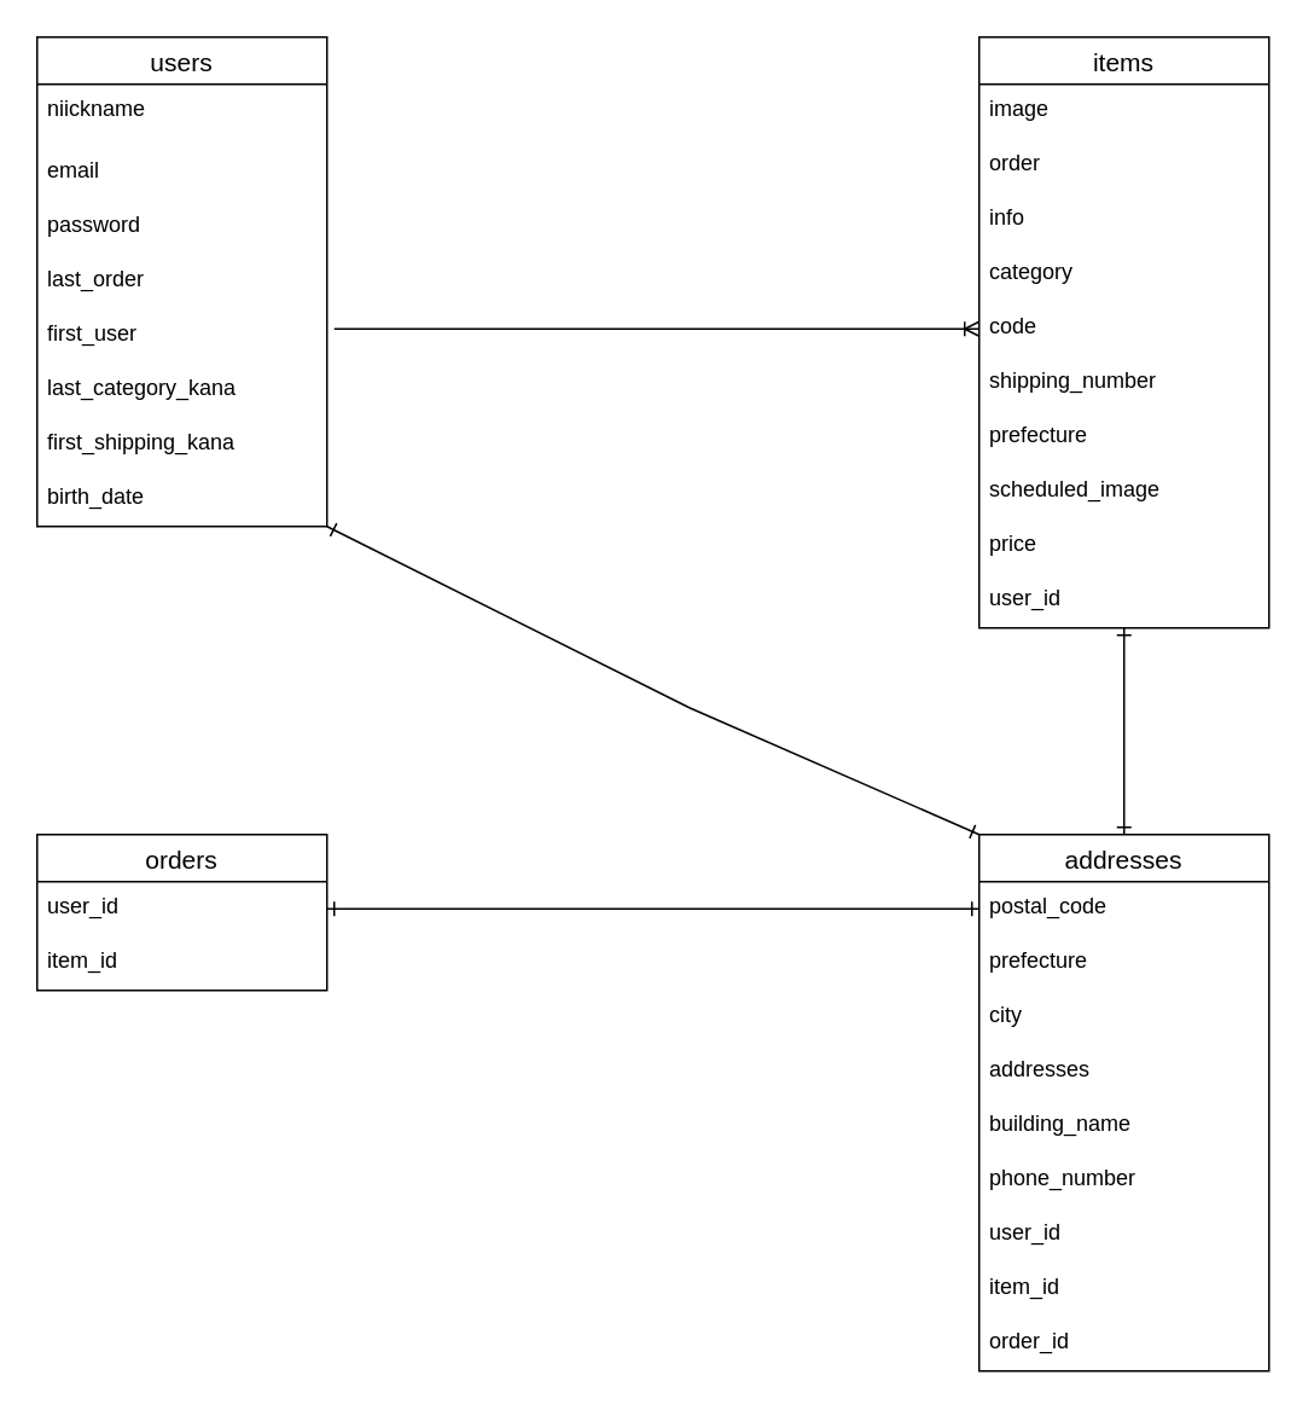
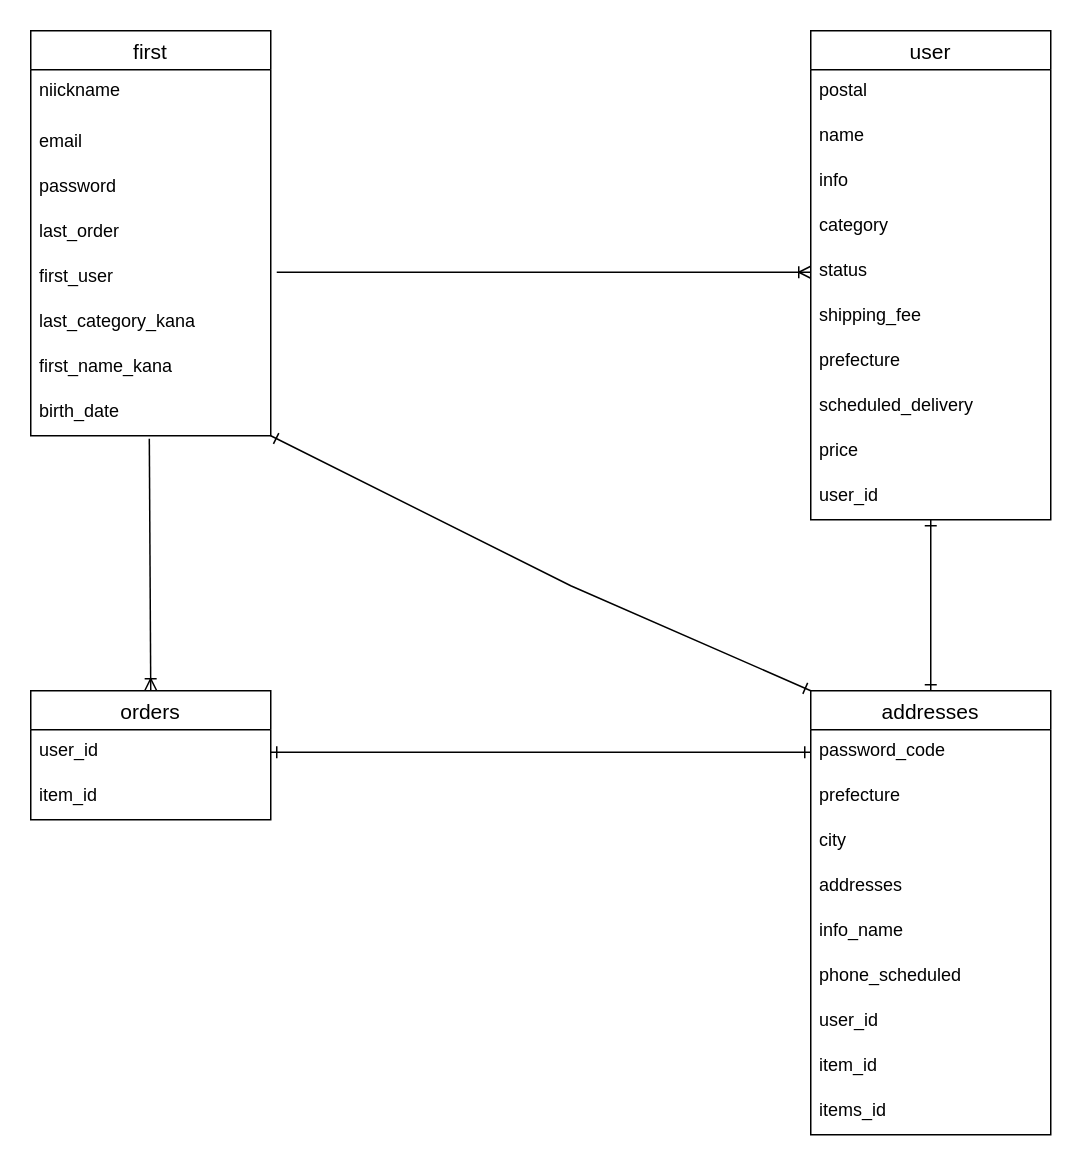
- <mxCell id="2" value="users" style="swimlane;fontStyle=0;childLayout=stackLayout;horizontal=1;startSize=26;horizontalStack=0;resizeParent=1;resizeParentMax=0;resizeLast=0;collapsible=1;marginBottom=0;align=center;fontSize=14;" parent="1" vertex="1"><mxGeometry x="20" y="20" width="160" height="270" as="geometry" /></mxCell>
+ <mxCell id="2" value="first" style="swimlane;fontStyle=0;childLayout=stackLayout;horizontal=1;startSize=26;horizontalStack=0;resizeParent=1;resizeParentMax=0;resizeLast=0;collapsible=1;marginBottom=0;align=center;fontSize=14;" parent="1" vertex="1"><mxGeometry x="20" y="20" width="160" height="270" as="geometry" /></mxCell>
- <mxCell id="11" value="items" style="swimlane;fontStyle=0;childLayout=stackLayout;horizontal=1;startSize=26;horizontalStack=0;resizeParent=1;resizeParentMax=0;resizeLast=0;collapsible=1;marginBottom=0;align=center;fontSize=14;" parent="1" vertex="1"><mxGeometry x="540" y="20" width="160" height="326" as="geometry" /></mxCell>
+ <mxCell id="11" value="user" style="swimlane;fontStyle=0;childLayout=stackLayout;horizontal=1;startSize=26;horizontalStack=0;resizeParent=1;resizeParentMax=0;resizeLast=0;collapsible=1;marginBottom=0;align=center;fontSize=14;" parent="1" vertex="1"><mxGeometry x="540" y="20" width="160" height="326" as="geometry" /></mxCell>
- <mxCell id="12" value="image" style="text;strokeColor=none;fillColor=none;spacingLeft=4;spacingRight=4;overflow=hidden;rotatable=0;points=[[0,0.5],[1,0.5]];portConstraint=eastwest;fontSize=12;" parent="11" vertex="1"><mxGeometry y="26" width="160" height="30" as="geometry" /></mxCell>
+ <mxCell id="12" value="postal" style="text;strokeColor=none;fillColor=none;spacingLeft=4;spacingRight=4;overflow=hidden;rotatable=0;points=[[0,0.5],[1,0.5]];portConstraint=eastwest;fontSize=12;" parent="11" vertex="1"><mxGeometry y="26" width="160" height="30" as="geometry" /></mxCell>
- <mxCell id="13" value="order" style="text;strokeColor=none;fillColor=none;spacingLeft=4;spacingRight=4;overflow=hidden;rotatable=0;points=[[0,0.5],[1,0.5]];portConstraint=eastwest;fontSize=12;" parent="11" vertex="1"><mxGeometry y="56" width="160" height="30" as="geometry" /></mxCell>
+ <mxCell id="13" value="name" style="text;strokeColor=none;fillColor=none;spacingLeft=4;spacingRight=4;overflow=hidden;rotatable=0;points=[[0,0.5],[1,0.5]];portConstraint=eastwest;fontSize=12;" parent="11" vertex="1"><mxGeometry y="56" width="160" height="30" as="geometry" /></mxCell>
- <mxCell id="16" value="code" style="text;strokeColor=none;fillColor=none;spacingLeft=4;spacingRight=4;overflow=hidden;rotatable=0;points=[[0,0.5],[1,0.5]];portConstraint=eastwest;fontSize=12;" parent="11" vertex="1"><mxGeometry y="146" width="160" height="30" as="geometry" /></mxCell>
+ <mxCell id="16" value="status" style="text;strokeColor=none;fillColor=none;spacingLeft=4;spacingRight=4;overflow=hidden;rotatable=0;points=[[0,0.5],[1,0.5]];portConstraint=eastwest;fontSize=12;" parent="11" vertex="1"><mxGeometry y="146" width="160" height="30" as="geometry" /></mxCell>
- <mxCell id="17" value="shipping_number" style="text;strokeColor=none;fillColor=none;spacingLeft=4;spacingRight=4;overflow=hidden;rotatable=0;points=[[0,0.5],[1,0.5]];portConstraint=eastwest;fontSize=12;" parent="11" vertex="1"><mxGeometry y="176" width="160" height="30" as="geometry" /></mxCell>
+ <mxCell id="17" value="shipping_fee" style="text;strokeColor=none;fillColor=none;spacingLeft=4;spacingRight=4;overflow=hidden;rotatable=0;points=[[0,0.5],[1,0.5]];portConstraint=eastwest;fontSize=12;" parent="11" vertex="1"><mxGeometry y="176" width="160" height="30" as="geometry" /></mxCell>
- <mxCell id="9" value="first_shipping_kana" style="text;strokeColor=none;fillColor=none;spacingLeft=4;spacingRight=4;overflow=hidden;rotatable=0;points=[[0,0.5],[1,0.5]];portConstraint=eastwest;fontSize=12;" parent="2" vertex="1"><mxGeometry y="210" width="160" height="30" as="geometry" /></mxCell>
+ <mxCell id="9" value="first_name_kana" style="text;strokeColor=none;fillColor=none;spacingLeft=4;spacingRight=4;overflow=hidden;rotatable=0;points=[[0,0.5],[1,0.5]];portConstraint=eastwest;fontSize=12;" parent="2" vertex="1"><mxGeometry y="210" width="160" height="30" as="geometry" /></mxCell>
- <mxCell id="19" value="scheduled_image" style="text;strokeColor=none;fillColor=none;spacingLeft=4;spacingRight=4;overflow=hidden;rotatable=0;points=[[0,0.5],[1,0.5]];portConstraint=eastwest;fontSize=12;" parent="11" vertex="1"><mxGeometry y="236" width="160" height="30" as="geometry" /></mxCell>
+ <mxCell id="19" value="scheduled_delivery" style="text;strokeColor=none;fillColor=none;spacingLeft=4;spacingRight=4;overflow=hidden;rotatable=0;points=[[0,0.5],[1,0.5]];portConstraint=eastwest;fontSize=12;" parent="11" vertex="1"><mxGeometry y="236" width="160" height="30" as="geometry" /></mxCell>
+ <mxCell id="26" value="" style="fontSize=12;html=1;endArrow=ERoneToMany;rounded=0;entryX=0.5;entryY=0;entryDx=0;entryDy=0;exitX=0.494;exitY=1.067;exitDx=0;exitDy=0;exitPerimeter=0;" parent="1" edge="1" target="22" source="10"><mxGeometry width="100" height="100" relative="1" as="geometry"><mxPoint x="100" y="350" as="sourcePoint" /><mxPoint x="335" y="460" as="targetPoint" /></mxGeometry></mxCell>
- <mxCell id="28" value="postal_code" style="text;strokeColor=none;fillColor=none;spacingLeft=4;spacingRight=4;overflow=hidden;rotatable=0;points=[[0,0.5],[1,0.5]];portConstraint=eastwest;fontSize=12;" parent="27" vertex="1"><mxGeometry y="26" width="160" height="30" as="geometry" /></mxCell>
+ <mxCell id="28" value="password_code" style="text;strokeColor=none;fillColor=none;spacingLeft=4;spacingRight=4;overflow=hidden;rotatable=0;points=[[0,0.5],[1,0.5]];portConstraint=eastwest;fontSize=12;" parent="27" vertex="1"><mxGeometry y="26" width="160" height="30" as="geometry" /></mxCell>
- <mxCell id="32" value="building_name" style="text;strokeColor=none;fillColor=none;spacingLeft=4;spacingRight=4;overflow=hidden;rotatable=0;points=[[0,0.5],[1,0.5]];portConstraint=eastwest;fontSize=12;" parent="27" vertex="1"><mxGeometry y="146" width="160" height="30" as="geometry" /></mxCell>
+ <mxCell id="32" value="info_name" style="text;strokeColor=none;fillColor=none;spacingLeft=4;spacingRight=4;overflow=hidden;rotatable=0;points=[[0,0.5],[1,0.5]];portConstraint=eastwest;fontSize=12;" parent="27" vertex="1"><mxGeometry y="146" width="160" height="30" as="geometry" /></mxCell>
- <mxCell id="33" value="phone_number" style="text;strokeColor=none;fillColor=none;spacingLeft=4;spacingRight=4;overflow=hidden;rotatable=0;points=[[0,0.5],[1,0.5]];portConstraint=eastwest;fontSize=12;" parent="27" vertex="1"><mxGeometry y="176" width="160" height="30" as="geometry" /></mxCell>
+ <mxCell id="33" value="phone_scheduled" style="text;strokeColor=none;fillColor=none;spacingLeft=4;spacingRight=4;overflow=hidden;rotatable=0;points=[[0,0.5],[1,0.5]];portConstraint=eastwest;fontSize=12;" parent="27" vertex="1"><mxGeometry y="176" width="160" height="30" as="geometry" /></mxCell>
- <mxCell id="36" value="order_id" style="text;strokeColor=none;fillColor=none;spacingLeft=4;spacingRight=4;overflow=hidden;rotatable=0;points=[[0,0.5],[1,0.5]];portConstraint=eastwest;fontSize=12;" vertex="1" parent="27"><mxGeometry y="266" width="160" height="30" as="geometry" /></mxCell>
+ <mxCell id="36" value="items_id" style="text;strokeColor=none;fillColor=none;spacingLeft=4;spacingRight=4;overflow=hidden;rotatable=0;points=[[0,0.5],[1,0.5]];portConstraint=eastwest;fontSize=12;" vertex="1" parent="27"><mxGeometry y="266" width="160" height="30" as="geometry" /></mxCell>
